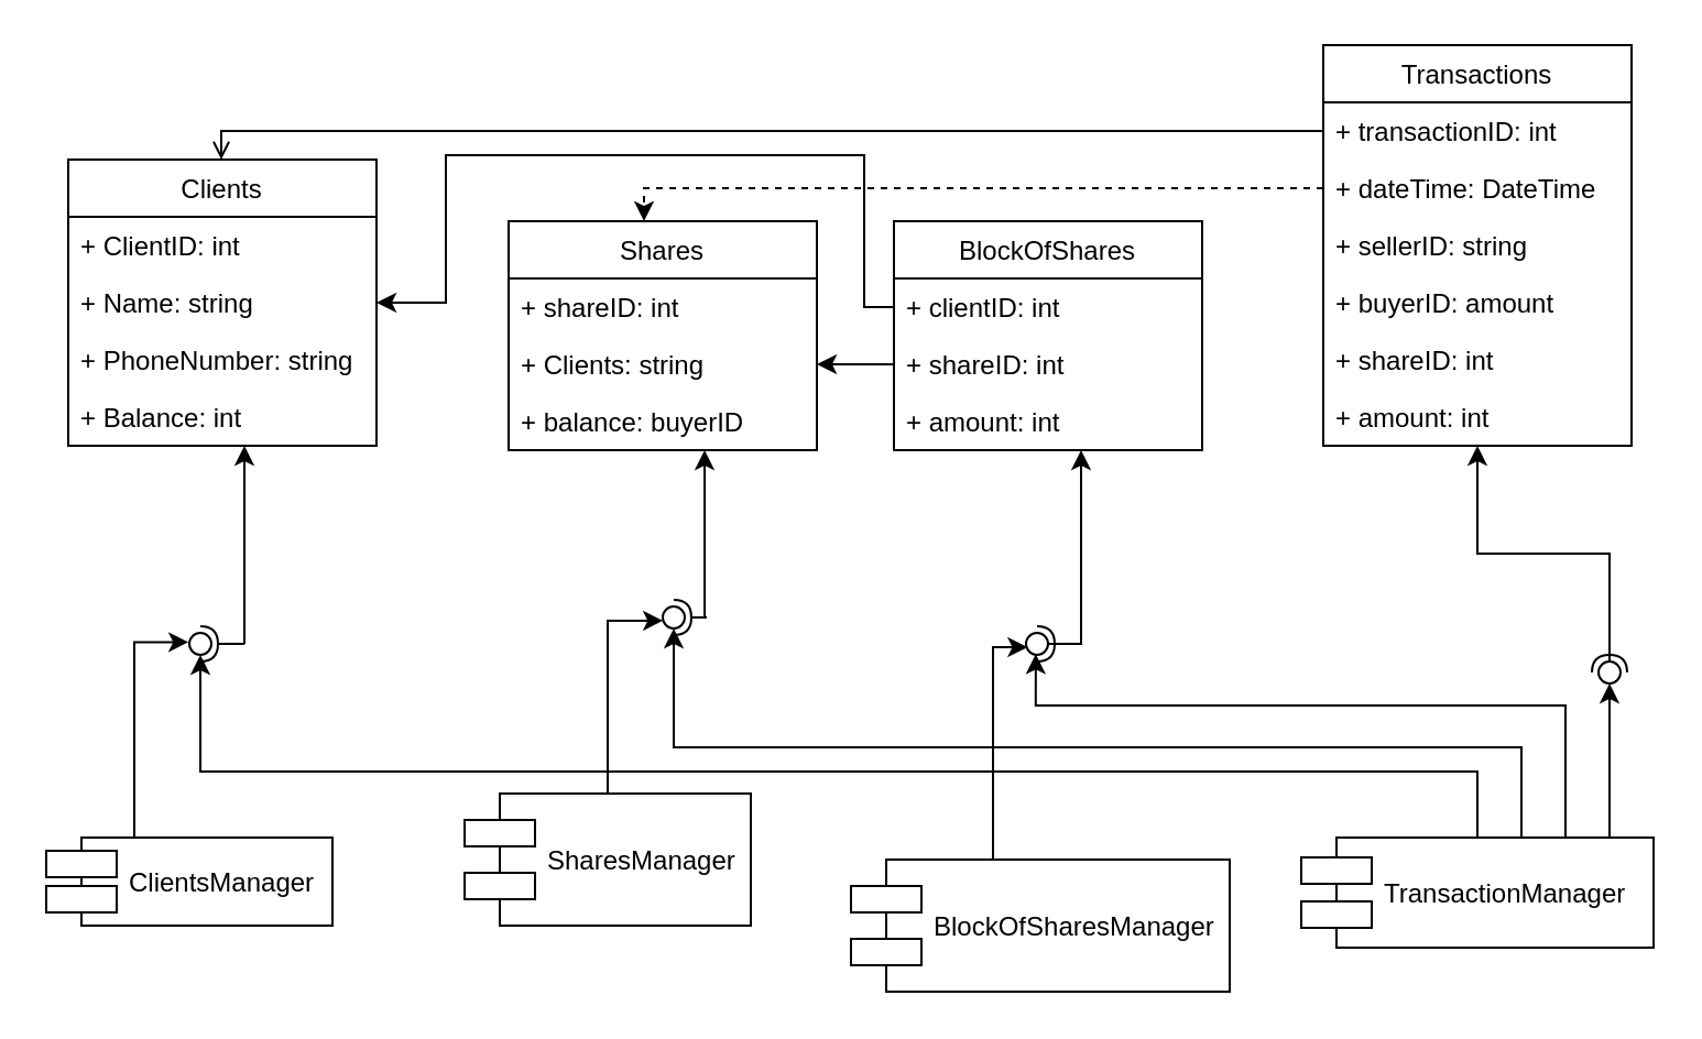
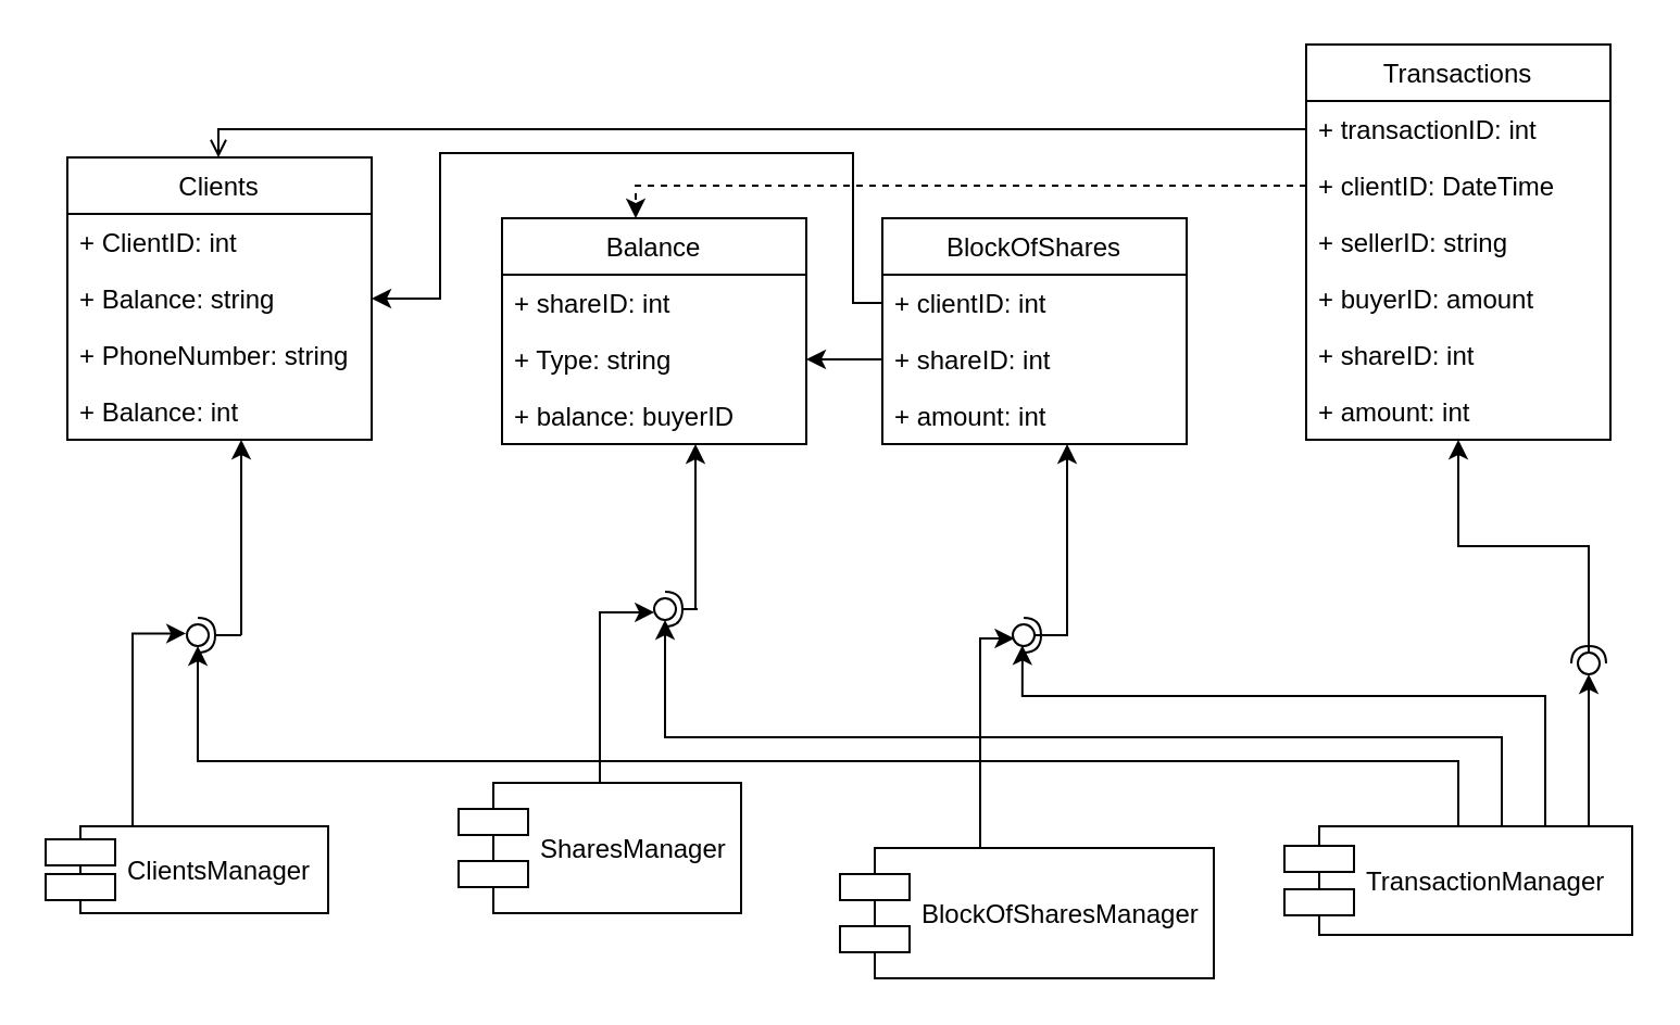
- <mxCell id="17" value="+ dateTime: DateTime" style="text;strokeColor=none;fillColor=none;align=left;verticalAlign=top;spacingLeft=4;spacingRight=4;overflow=hidden;rotatable=0;points=[[0,0.5],[1,0.5]];portConstraint=eastwest;" vertex="1" parent="15"><mxGeometry y="52" width="140" height="26" as="geometry" /></mxCell>
+ <mxCell id="17" value="+ clientID: DateTime" style="text;strokeColor=none;fillColor=none;align=left;verticalAlign=top;spacingLeft=4;spacingRight=4;overflow=hidden;rotatable=0;points=[[0,0.5],[1,0.5]];portConstraint=eastwest;" vertex="1" parent="15"><mxGeometry y="52" width="140" height="26" as="geometry" /></mxCell>
- <mxCell id="7" value="Shares" style="swimlane;fontStyle=0;childLayout=stackLayout;horizontal=1;startSize=26;fillColor=none;horizontalStack=0;resizeParent=1;resizeParentMax=0;resizeLast=0;collapsible=1;marginBottom=0;" vertex="1" parent="1"><mxGeometry x="230.5" y="100" width="140" height="104" as="geometry" /></mxCell>
+ <mxCell id="7" value="Balance" style="swimlane;fontStyle=0;childLayout=stackLayout;horizontal=1;startSize=26;fillColor=none;horizontalStack=0;resizeParent=1;resizeParentMax=0;resizeLast=0;collapsible=1;marginBottom=0;" vertex="1" parent="1"><mxGeometry x="230.5" y="100" width="140" height="104" as="geometry" /></mxCell>
- <mxCell id="4" value="+ Name: string" style="text;strokeColor=none;fillColor=none;align=left;verticalAlign=top;spacingLeft=4;spacingRight=4;overflow=hidden;rotatable=0;points=[[0,0.5],[1,0.5]];portConstraint=eastwest;" vertex="1" parent="2"><mxGeometry y="52" width="140" height="26" as="geometry" /></mxCell>
+ <mxCell id="4" value="+ Balance: string" style="text;strokeColor=none;fillColor=none;align=left;verticalAlign=top;spacingLeft=4;spacingRight=4;overflow=hidden;rotatable=0;points=[[0,0.5],[1,0.5]];portConstraint=eastwest;" vertex="1" parent="2"><mxGeometry y="52" width="140" height="26" as="geometry" /></mxCell>
- <mxCell id="9" value="+ Clients: string" style="text;strokeColor=none;fillColor=none;align=left;verticalAlign=top;spacingLeft=4;spacingRight=4;overflow=hidden;rotatable=0;points=[[0,0.5],[1,0.5]];portConstraint=eastwest;" vertex="1" parent="7"><mxGeometry y="52" width="140" height="26" as="geometry" /></mxCell>
+ <mxCell id="9" value="+ Type: string" style="text;strokeColor=none;fillColor=none;align=left;verticalAlign=top;spacingLeft=4;spacingRight=4;overflow=hidden;rotatable=0;points=[[0,0.5],[1,0.5]];portConstraint=eastwest;" vertex="1" parent="7"><mxGeometry y="52" width="140" height="26" as="geometry" /></mxCell>
